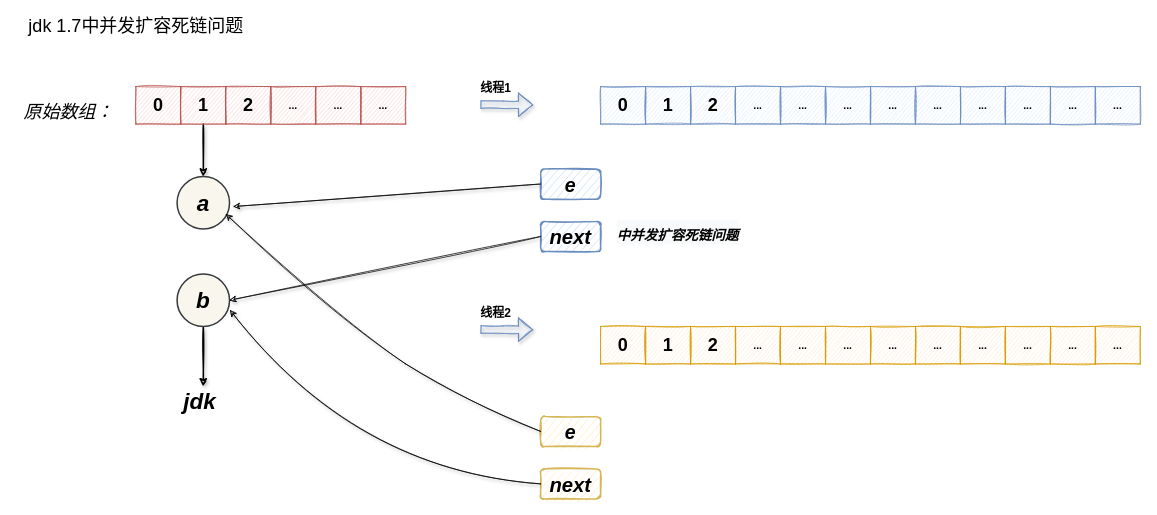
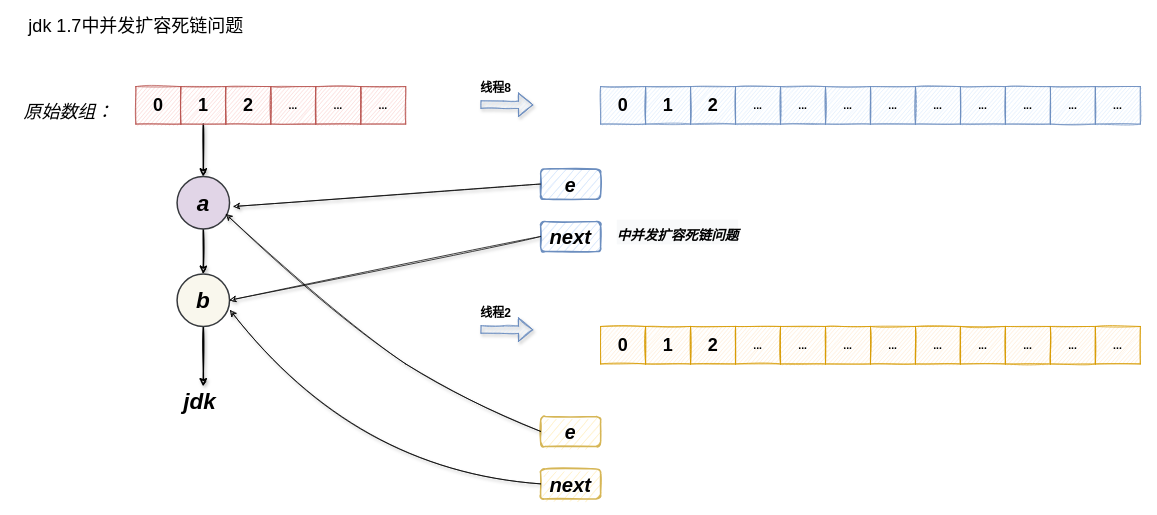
- <mxCell id="36" value="&lt;font style=&quot;font-size: 16px;&quot;&gt;&lt;b&gt;线程1&lt;/b&gt;&lt;/font&gt;" style="text;html=1;align=center;verticalAlign=middle;resizable=0;points=[];autosize=1;strokeColor=none;fillColor=none;fontSize=24;sketch=1;" vertex="1" parent="1"><mxGeometry x="630" y="95" width="60" height="40" as="geometry" /></mxCell>
+ <mxCell id="36" value="&lt;font style=&quot;font-size: 16px;&quot;&gt;&lt;b&gt;线程8&lt;/b&gt;&lt;/font&gt;" style="text;html=1;align=center;verticalAlign=middle;resizable=0;points=[];autosize=1;strokeColor=none;fillColor=none;fontSize=24;sketch=1;" vertex="1" parent="1"><mxGeometry x="630" y="95" width="60" height="40" as="geometry" /></mxCell>
- <mxCell id="40" value="&lt;font style=&quot;font-size: 30px;&quot;&gt;&lt;i&gt;&lt;b&gt;a&lt;/b&gt;&lt;/i&gt;&lt;/font&gt;" style="ellipse;whiteSpace=wrap;html=1;aspect=fixed;shadow=0;sketch=0;fontSize=16;fillColor=#f9f7ed;strokeWidth=2;strokeColor=#36393d;" vertex="1" parent="1"><mxGeometry x="235" y="235" width="70" height="70" as="geometry" /></mxCell>
+ <mxCell id="40" value="&lt;font style=&quot;font-size: 30px;&quot;&gt;&lt;i&gt;&lt;b&gt;a&lt;/b&gt;&lt;/i&gt;&lt;/font&gt;" style="ellipse;whiteSpace=wrap;html=1;aspect=fixed;shadow=0;sketch=0;fontSize=16;fillColor=#e1d5e7;strokeWidth=2;strokeColor=#36393d;" vertex="1" parent="1"><mxGeometry x="235" y="235" width="70" height="70" as="geometry" /></mxCell>
+ <mxCell id="39" style="edgeStyle=orthogonalEdgeStyle;rounded=0;sketch=1;orthogonalLoop=1;jettySize=auto;html=1;shadow=1;fontSize=30;strokeWidth=2;" edge="1" parent="1" source="40" target="42"><mxGeometry relative="1" as="geometry" /></mxCell>
